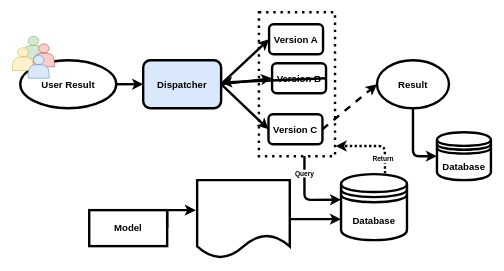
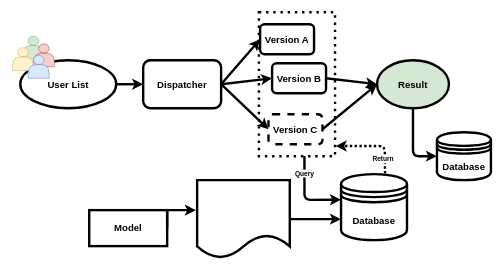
- <mxCell id="4" value="&lt;b&gt;&lt;font style=&quot;font-size: 16px&quot;&gt;Version A&lt;/font&gt;&lt;/b&gt;" style="rounded=1;whiteSpace=wrap;html=1;strokeWidth=4;fillColor=#FFFFFF;" parent="1" vertex="1"><mxGeometry x="448" y="40" width="90" height="50" as="geometry" /></mxCell>
+ <mxCell id="4" value="&lt;b&gt;&lt;font style=&quot;font-size: 16px&quot;&gt;Version A&lt;/font&gt;&lt;/b&gt;" style="rounded=1;whiteSpace=wrap;html=1;strokeWidth=4;fillColor=#FFFFFF;" parent="1" vertex="1"><mxGeometry x="433" y="40" width="90" height="50" as="geometry" /></mxCell>
- <mxCell id="7" value="" style="endArrow=classic;html=1;rounded=0;strokeWidth=4;exitX=1;exitY=0.5;exitDx=0;exitDy=0;" parent="1" source="5" target="3" edge="1"><mxGeometry width="50" height="50" relative="1" as="geometry"><mxPoint x="558" y="139.5" as="sourcePoint" /><mxPoint x="618" y="139.5" as="targetPoint" /></mxGeometry></mxCell>
+ <mxCell id="7" value="" style="endArrow=classic;html=1;rounded=0;strokeWidth=4;exitX=1;exitY=0.5;exitDx=0;exitDy=0;entryX=0;entryY=0.5;entryDx=0;entryDy=0;" parent="1" source="5" target="8" edge="1"><mxGeometry width="50" height="50" relative="1" as="geometry"><mxPoint x="558" y="139.5" as="sourcePoint" /><mxPoint x="618" y="139.5" as="targetPoint" /></mxGeometry></mxCell>
- <mxCell id="26" value="&lt;b&gt;&lt;font style=&quot;font-size: 16px&quot;&gt;User Result&lt;/font&gt;&lt;/b&gt;" style="ellipse;whiteSpace=wrap;html=1;aspect=fixed;fontFamily=Helvetica;fontSize=12;fontColor=#000000;align=center;strokeColor=#000000;strokeWidth=4;fillColor=#FFFFFF;" parent="25" vertex="1"><mxGeometry x="-4" y="34" width="160" height="80" as="geometry" /></mxCell>
+ <mxCell id="26" value="&lt;b&gt;&lt;font style=&quot;font-size: 16px&quot;&gt;User List&lt;/font&gt;&lt;/b&gt;" style="ellipse;whiteSpace=wrap;html=1;aspect=fixed;fontFamily=Helvetica;fontSize=12;fontColor=#000000;align=center;strokeColor=#000000;strokeWidth=4;fillColor=#FFFFFF;" parent="25" vertex="1"><mxGeometry x="-4" y="34" width="160" height="80" as="geometry" /></mxCell>
- <mxCell id="3" value="&lt;b&gt;&lt;font style=&quot;font-size: 16px&quot;&gt;Dispatcher&lt;/font&gt;&lt;/b&gt;" style="rounded=1;whiteSpace=wrap;html=1;fontFamily=Helvetica;fontSize=12;fontColor=#000000;align=center;strokeColor=#000000;strokeWidth=4;fillColor=#dae8fc;" parent="1" vertex="1"><mxGeometry x="238" y="100" width="130" height="80" as="geometry" /></mxCell>
+ <mxCell id="3" value="&lt;b&gt;&lt;font style=&quot;font-size: 16px&quot;&gt;Dispatcher&lt;/font&gt;&lt;/b&gt;" style="rounded=1;whiteSpace=wrap;html=1;fontFamily=Helvetica;fontSize=12;fontColor=#000000;align=center;strokeColor=#000000;strokeWidth=4;fillColor=#FFFFFF;" parent="1" vertex="1"><mxGeometry x="238" y="100" width="130" height="80" as="geometry" /></mxCell>
- <mxCell id="8" value="&lt;b&gt;&lt;font style=&quot;font-size: 16px&quot;&gt;Result&lt;/font&gt;&lt;/b&gt;" style="ellipse;whiteSpace=wrap;html=1;strokeWidth=4;fillColor=#FFFFFF;" parent="1" vertex="1"><mxGeometry x="628" y="100" width="120" height="80" as="geometry" /></mxCell>
+ <mxCell id="8" value="&lt;b&gt;&lt;font style=&quot;font-size: 16px&quot;&gt;Result&lt;/font&gt;&lt;/b&gt;" style="ellipse;whiteSpace=wrap;html=1;strokeWidth=4;fillColor=#d5e8d4;" parent="1" vertex="1"><mxGeometry x="628" y="100" width="120" height="80" as="geometry" /></mxCell>
- <mxCell id="9" value="" style="endArrow=classic;html=1;rounded=0;strokeWidth=4;exitX=1;exitY=0.5;exitDx=0;exitDy=0;entryX=0;entryY=0.5;entryDx=0;entryDy=0;dashed=1;" parent="1" source="6" target="8" edge="1"><mxGeometry width="50" height="50" relative="1" as="geometry"><mxPoint x="558" y="214.5" as="sourcePoint" /><mxPoint x="638" y="215" as="targetPoint" /></mxGeometry></mxCell>
+ <mxCell id="9" value="" style="endArrow=classic;html=1;rounded=0;strokeWidth=4;exitX=1;exitY=0.5;exitDx=0;exitDy=0;entryX=0;entryY=0.5;entryDx=0;entryDy=0;" parent="1" source="6" target="8" edge="1"><mxGeometry width="50" height="50" relative="1" as="geometry"><mxPoint x="558" y="214.5" as="sourcePoint" /><mxPoint x="638" y="215" as="targetPoint" /></mxGeometry></mxCell>
- <mxCell id="6" value="&lt;b&gt;&lt;font style=&quot;font-size: 16px&quot;&gt;Version C&lt;/font&gt;&lt;/b&gt;" style="rounded=1;whiteSpace=wrap;html=1;strokeWidth=4;fillColor=#FFFFFF;" parent="1" vertex="1"><mxGeometry x="447" y="190" width="90" height="50" as="geometry" /></mxCell>
+ <mxCell id="6" value="&lt;b&gt;&lt;font style=&quot;font-size: 16px&quot;&gt;Version C&lt;/font&gt;&lt;/b&gt;" style="rounded=1;whiteSpace=wrap;html=1;strokeWidth=4;fillColor=#FFFFFF;dashed=1;" parent="1" vertex="1"><mxGeometry x="447" y="190" width="90" height="50" as="geometry" /></mxCell>
